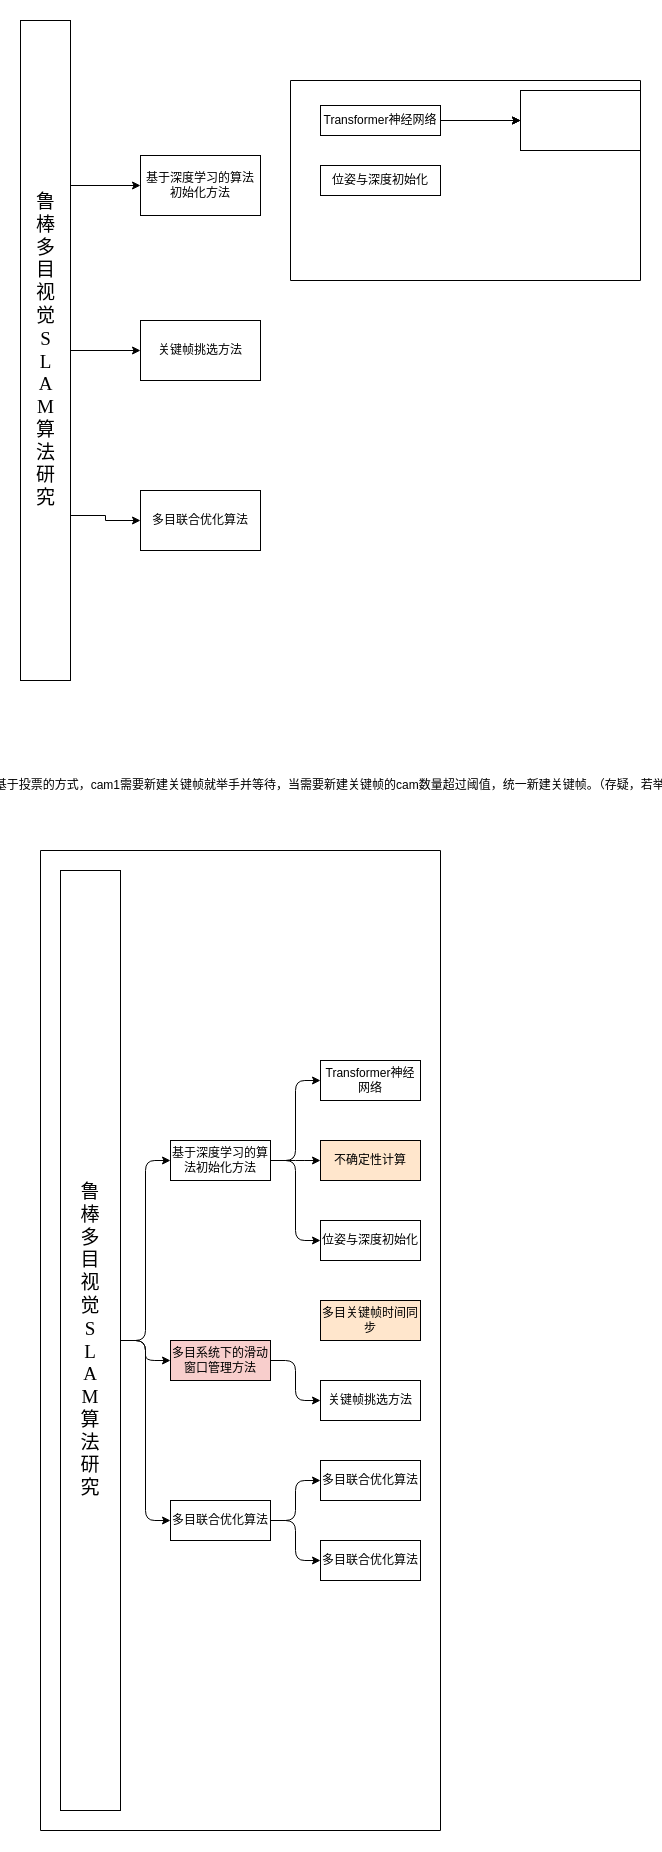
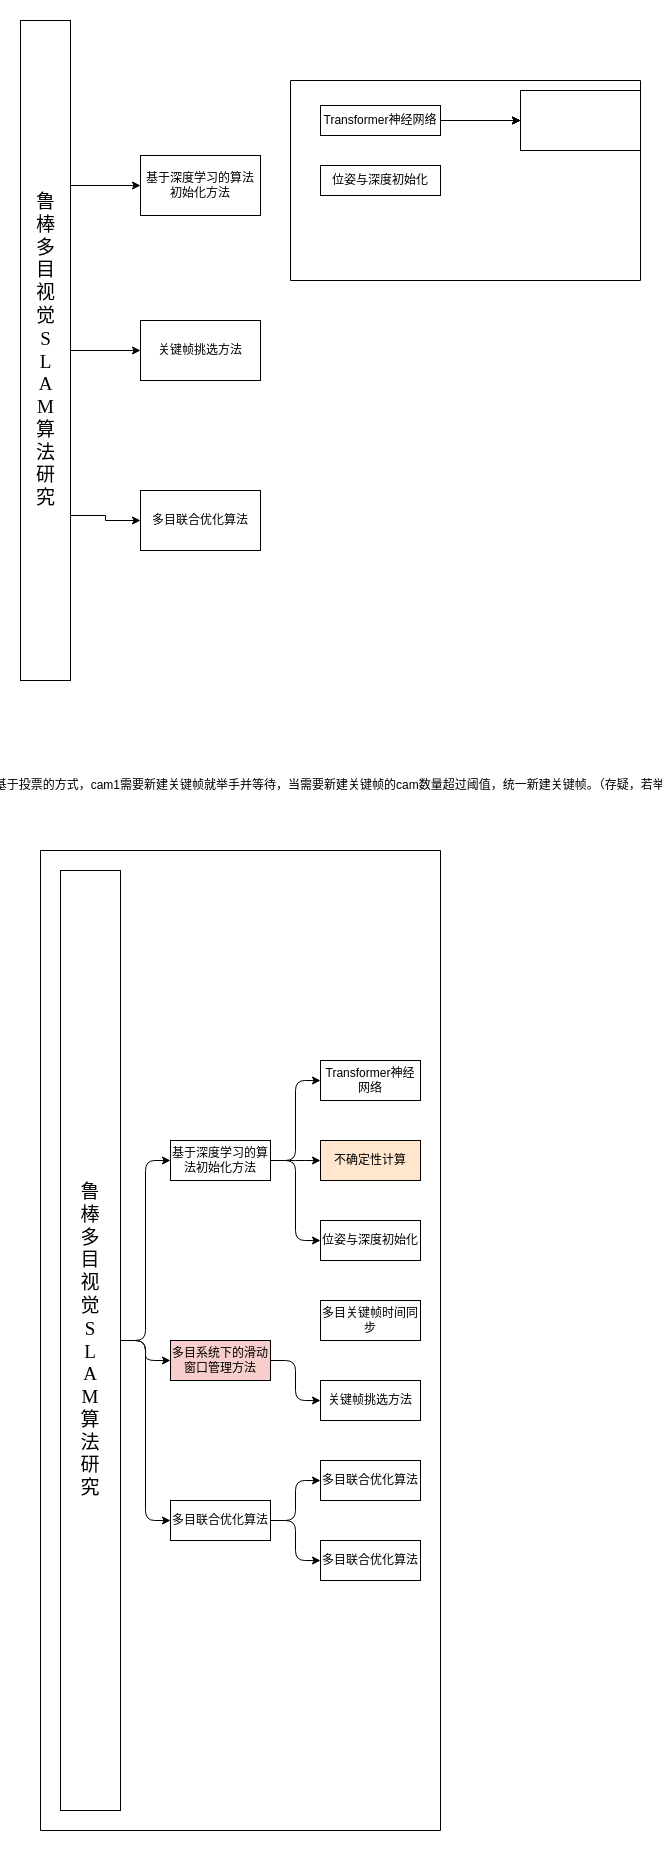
- <mxCell id="34" value="多目关键帧时间同步" style="whiteSpace=wrap;html=1;fillColor=#ffe6cc;" vertex="1" parent="16"><mxGeometry x="280" y="450" width="100" height="40" as="geometry" /></mxCell>
+ <mxCell id="34" value="多目关键帧时间同步" style="whiteSpace=wrap;html=1;" vertex="1" parent="16"><mxGeometry x="280" y="450" width="100" height="40" as="geometry" /></mxCell>
